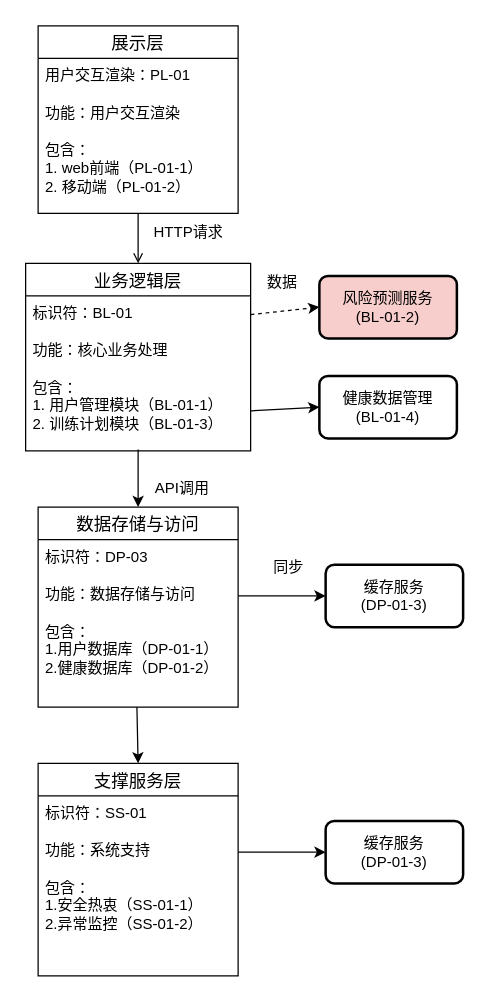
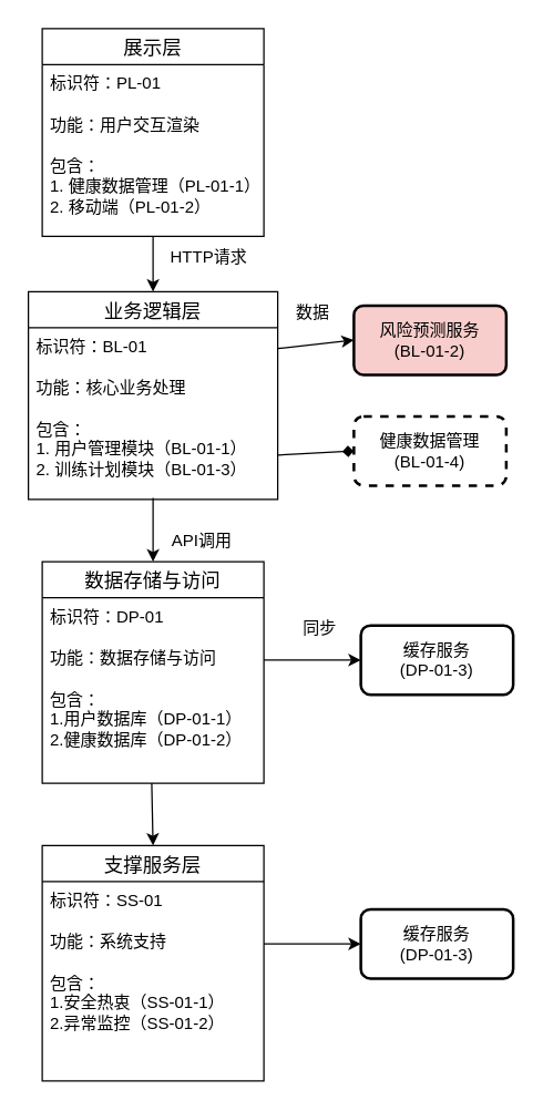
- <mxCell id="16" value="用户交互渲染：PL-01" style="text;strokeColor=none;fillColor=none;spacingLeft=4;spacingRight=4;overflow=hidden;rotatable=0;points=[[0,0.5],[1,0.5]];portConstraint=eastwest;fontSize=12;whiteSpace=wrap;html=1;" vertex="1" parent="15"><mxGeometry y="26" width="160" height="30" as="geometry" /></mxCell>
+ <mxCell id="16" value="标识符：PL-01" style="text;strokeColor=none;fillColor=none;spacingLeft=4;spacingRight=4;overflow=hidden;rotatable=0;points=[[0,0.5],[1,0.5]];portConstraint=eastwest;fontSize=12;whiteSpace=wrap;html=1;" vertex="1" parent="15"><mxGeometry y="26" width="160" height="30" as="geometry" /></mxCell>
- <mxCell id="18" value="包含：&lt;div&gt;1. web前端（PL-01-1）&lt;/div&gt;&lt;div&gt;2. 移动端（PL-01-2）&lt;/div&gt;" style="text;strokeColor=none;fillColor=none;spacingLeft=4;spacingRight=4;overflow=hidden;rotatable=0;points=[[0,0.5],[1,0.5]];portConstraint=eastwest;fontSize=12;whiteSpace=wrap;html=1;" vertex="1" parent="15"><mxGeometry y="86" width="160" height="64" as="geometry" /></mxCell>
+ <mxCell id="18" value="包含：&lt;div&gt;1. 健康数据管理（PL-01-1）&lt;/div&gt;&lt;div&gt;2. 移动端（PL-01-2）&lt;/div&gt;" style="text;strokeColor=none;fillColor=none;spacingLeft=4;spacingRight=4;overflow=hidden;rotatable=0;points=[[0,0.5],[1,0.5]];portConstraint=eastwest;fontSize=12;whiteSpace=wrap;html=1;" vertex="1" parent="15"><mxGeometry y="86" width="160" height="64" as="geometry" /></mxCell>
- <mxCell id="14" style="edgeStyle=orthogonalEdgeStyle;rounded=0;orthogonalLoop=1;jettySize=auto;html=1;endArrow=open;" edge="1" parent="1" source="15" target="6"><mxGeometry relative="1" as="geometry" /></mxCell>
+ <mxCell id="14" style="edgeStyle=orthogonalEdgeStyle;rounded=0;orthogonalLoop=1;jettySize=auto;html=1;" edge="1" parent="1" source="15" target="6"><mxGeometry relative="1" as="geometry" /></mxCell>
- <mxCell id="27" style="rounded=0;orthogonalLoop=1;jettySize=auto;html=1;exitX=1;exitY=0.5;exitDx=0;exitDy=0;entryX=0;entryY=0.5;entryDx=0;entryDy=0;dashed=1;" edge="1" parent="1" source="7" target="19"><mxGeometry relative="1" as="geometry" /></mxCell>
+ <mxCell id="27" style="rounded=0;orthogonalLoop=1;jettySize=auto;html=1;exitX=1;exitY=0.5;exitDx=0;exitDy=0;entryX=0;entryY=0.5;entryDx=0;entryDy=0;" edge="1" parent="1" source="7" target="19"><mxGeometry relative="1" as="geometry" /></mxCell>
- <mxCell id="28" style="rounded=0;orthogonalLoop=1;jettySize=auto;html=1;exitX=1;exitY=0.5;exitDx=0;exitDy=0;entryX=0;entryY=0.5;entryDx=0;entryDy=0;" edge="1" parent="1" source="9" target="26"><mxGeometry relative="1" as="geometry" /></mxCell>
+ <mxCell id="28" style="rounded=0;orthogonalLoop=1;jettySize=auto;html=1;exitX=1;exitY=0.5;exitDx=0;exitDy=0;entryX=0;entryY=0.5;entryDx=0;entryDy=0;endArrow=diamond;" edge="1" parent="1" source="9" target="26"><mxGeometry relative="1" as="geometry" /></mxCell>
- <mxCell id="26" value="健康数据管理&lt;div&gt;(BL-01-4)&lt;/div&gt;" style="rounded=1;whiteSpace=wrap;html=1;absoluteArcSize=1;arcSize=14;strokeWidth=2;" vertex="1" parent="1"><mxGeometry x="255" y="300" width="110" height="50" as="geometry" /></mxCell>
+ <mxCell id="26" value="健康数据管理&lt;div&gt;(BL-01-4)&lt;/div&gt;" style="rounded=1;whiteSpace=wrap;html=1;absoluteArcSize=1;arcSize=14;strokeWidth=2;dashed=1;" vertex="1" parent="1"><mxGeometry x="255" y="300" width="110" height="50" as="geometry" /></mxCell>
- <mxCell id="3" value="标识符：DP-03" style="text;strokeColor=none;fillColor=none;spacingLeft=4;spacingRight=4;overflow=hidden;rotatable=0;points=[[0,0.5],[1,0.5]];portConstraint=eastwest;fontSize=12;whiteSpace=wrap;html=1;" vertex="1" parent="2"><mxGeometry y="26" width="160" height="30" as="geometry" /></mxCell>
+ <mxCell id="3" value="标识符：DP-01" style="text;strokeColor=none;fillColor=none;spacingLeft=4;spacingRight=4;overflow=hidden;rotatable=0;points=[[0,0.5],[1,0.5]];portConstraint=eastwest;fontSize=12;whiteSpace=wrap;html=1;" vertex="1" parent="2"><mxGeometry y="26" width="160" height="30" as="geometry" /></mxCell>
